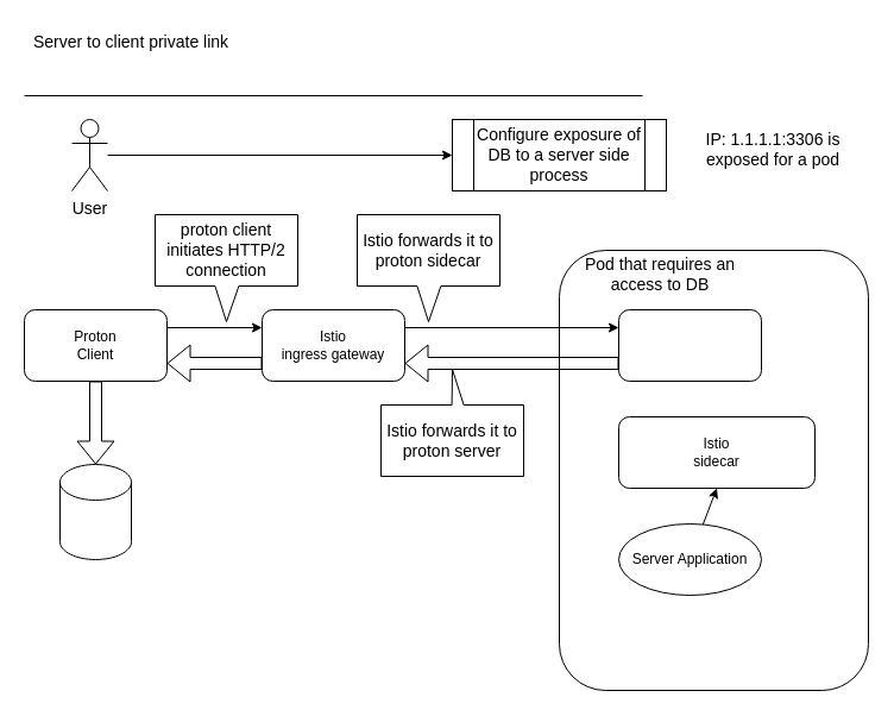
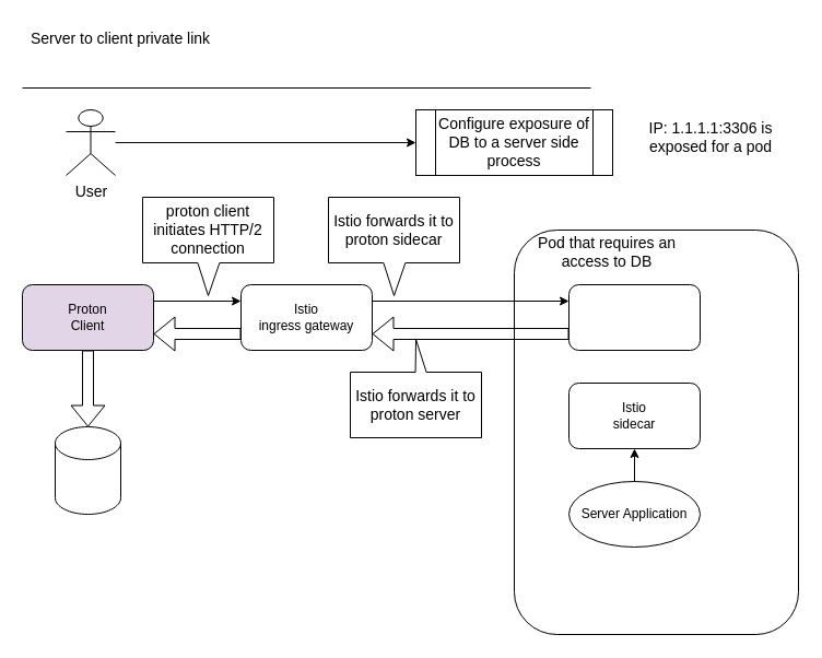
- <mxCell id="14" value="User" style="shape=umlActor;verticalLabelPosition=bottom;verticalAlign=top;html=1;outlineConnect=0;fontSize=14;" vertex="1" parent="1"><mxGeometry x="60" y="100" width="30" height="60" as="geometry" /></mxCell>
+ <mxCell id="14" value="User" style="shape=umlActor;verticalLabelPosition=bottom;verticalAlign=top;html=1;outlineConnect=0;fontSize=14;" vertex="1" parent="1"><mxGeometry x="60" y="100" width="45" height="60" as="geometry" /></mxCell>
- <mxCell id="4" value="Proton&lt;br&gt;Client" style="rounded=1;whiteSpace=wrap;html=1;" vertex="1" parent="1"><mxGeometry x="20" y="260" width="120" height="60" as="geometry" /></mxCell>
+ <mxCell id="4" value="Proton&lt;br&gt;Client" style="rounded=1;whiteSpace=wrap;html=1;fillColor=#e1d5e7;" vertex="1" parent="1"><mxGeometry x="20" y="260" width="120" height="60" as="geometry" /></mxCell>
- <mxCell id="23" value="Istio &lt;br&gt;sidecar" style="rounded=1;whiteSpace=wrap;html=1;" vertex="1" parent="1"><mxGeometry x="520" y="350" width="165" height="60" as="geometry" /></mxCell>
+ <mxCell id="23" value="Istio &lt;br&gt;sidecar" style="rounded=1;whiteSpace=wrap;html=1;" vertex="1" parent="1"><mxGeometry x="520" y="350" width="120" height="60" as="geometry" /></mxCell>
